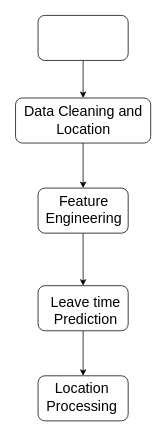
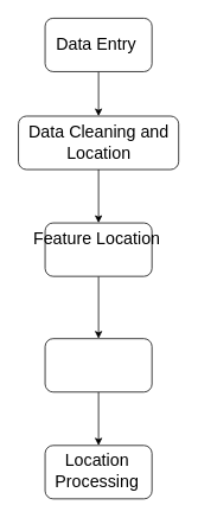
+ <mxCell id="11" value="&lt;font style=&quot;font-size: 19px;&quot;&gt;Data Entry&lt;/font&gt;" style="text;html=1;align=center;verticalAlign=middle;whiteSpace=wrap;rounded=0;" vertex="1" parent="1"><mxGeometry x="55" y="30" width="105" height="40" as="geometry" /></mxCell>
- <mxCell id="13" value="&lt;div style=&quot;text-align: center;&quot;&gt;&lt;span style=&quot;background-color: initial; font-size: 19px;&quot;&gt;Feature Engineering&lt;/span&gt;&lt;/div&gt;" style="text;whiteSpace=wrap;html=1;" vertex="1" parent="1"><mxGeometry x="35" y="250" width="150" height="50" as="geometry" /></mxCell>
+ <mxCell id="13" value="&lt;div style=&quot;text-align: center;&quot;&gt;&lt;span style=&quot;background-color: initial; font-size: 19px;&quot;&gt;Feature Location&lt;/span&gt;&lt;/div&gt;" style="text;whiteSpace=wrap;html=1;" vertex="1" parent="1"><mxGeometry x="35" y="250" width="150" height="50" as="geometry" /></mxCell>
- <mxCell id="14" value="&lt;div style=&quot;text-align: center;&quot;&gt;&lt;span style=&quot;background-color: initial; font-size: 19px;&quot;&gt;Leave time Prediction&lt;/span&gt;&lt;/div&gt;" style="text;whiteSpace=wrap;html=1;" vertex="1" parent="1"><mxGeometry x="55" y="385" width="115" height="50" as="geometry" /></mxCell>
